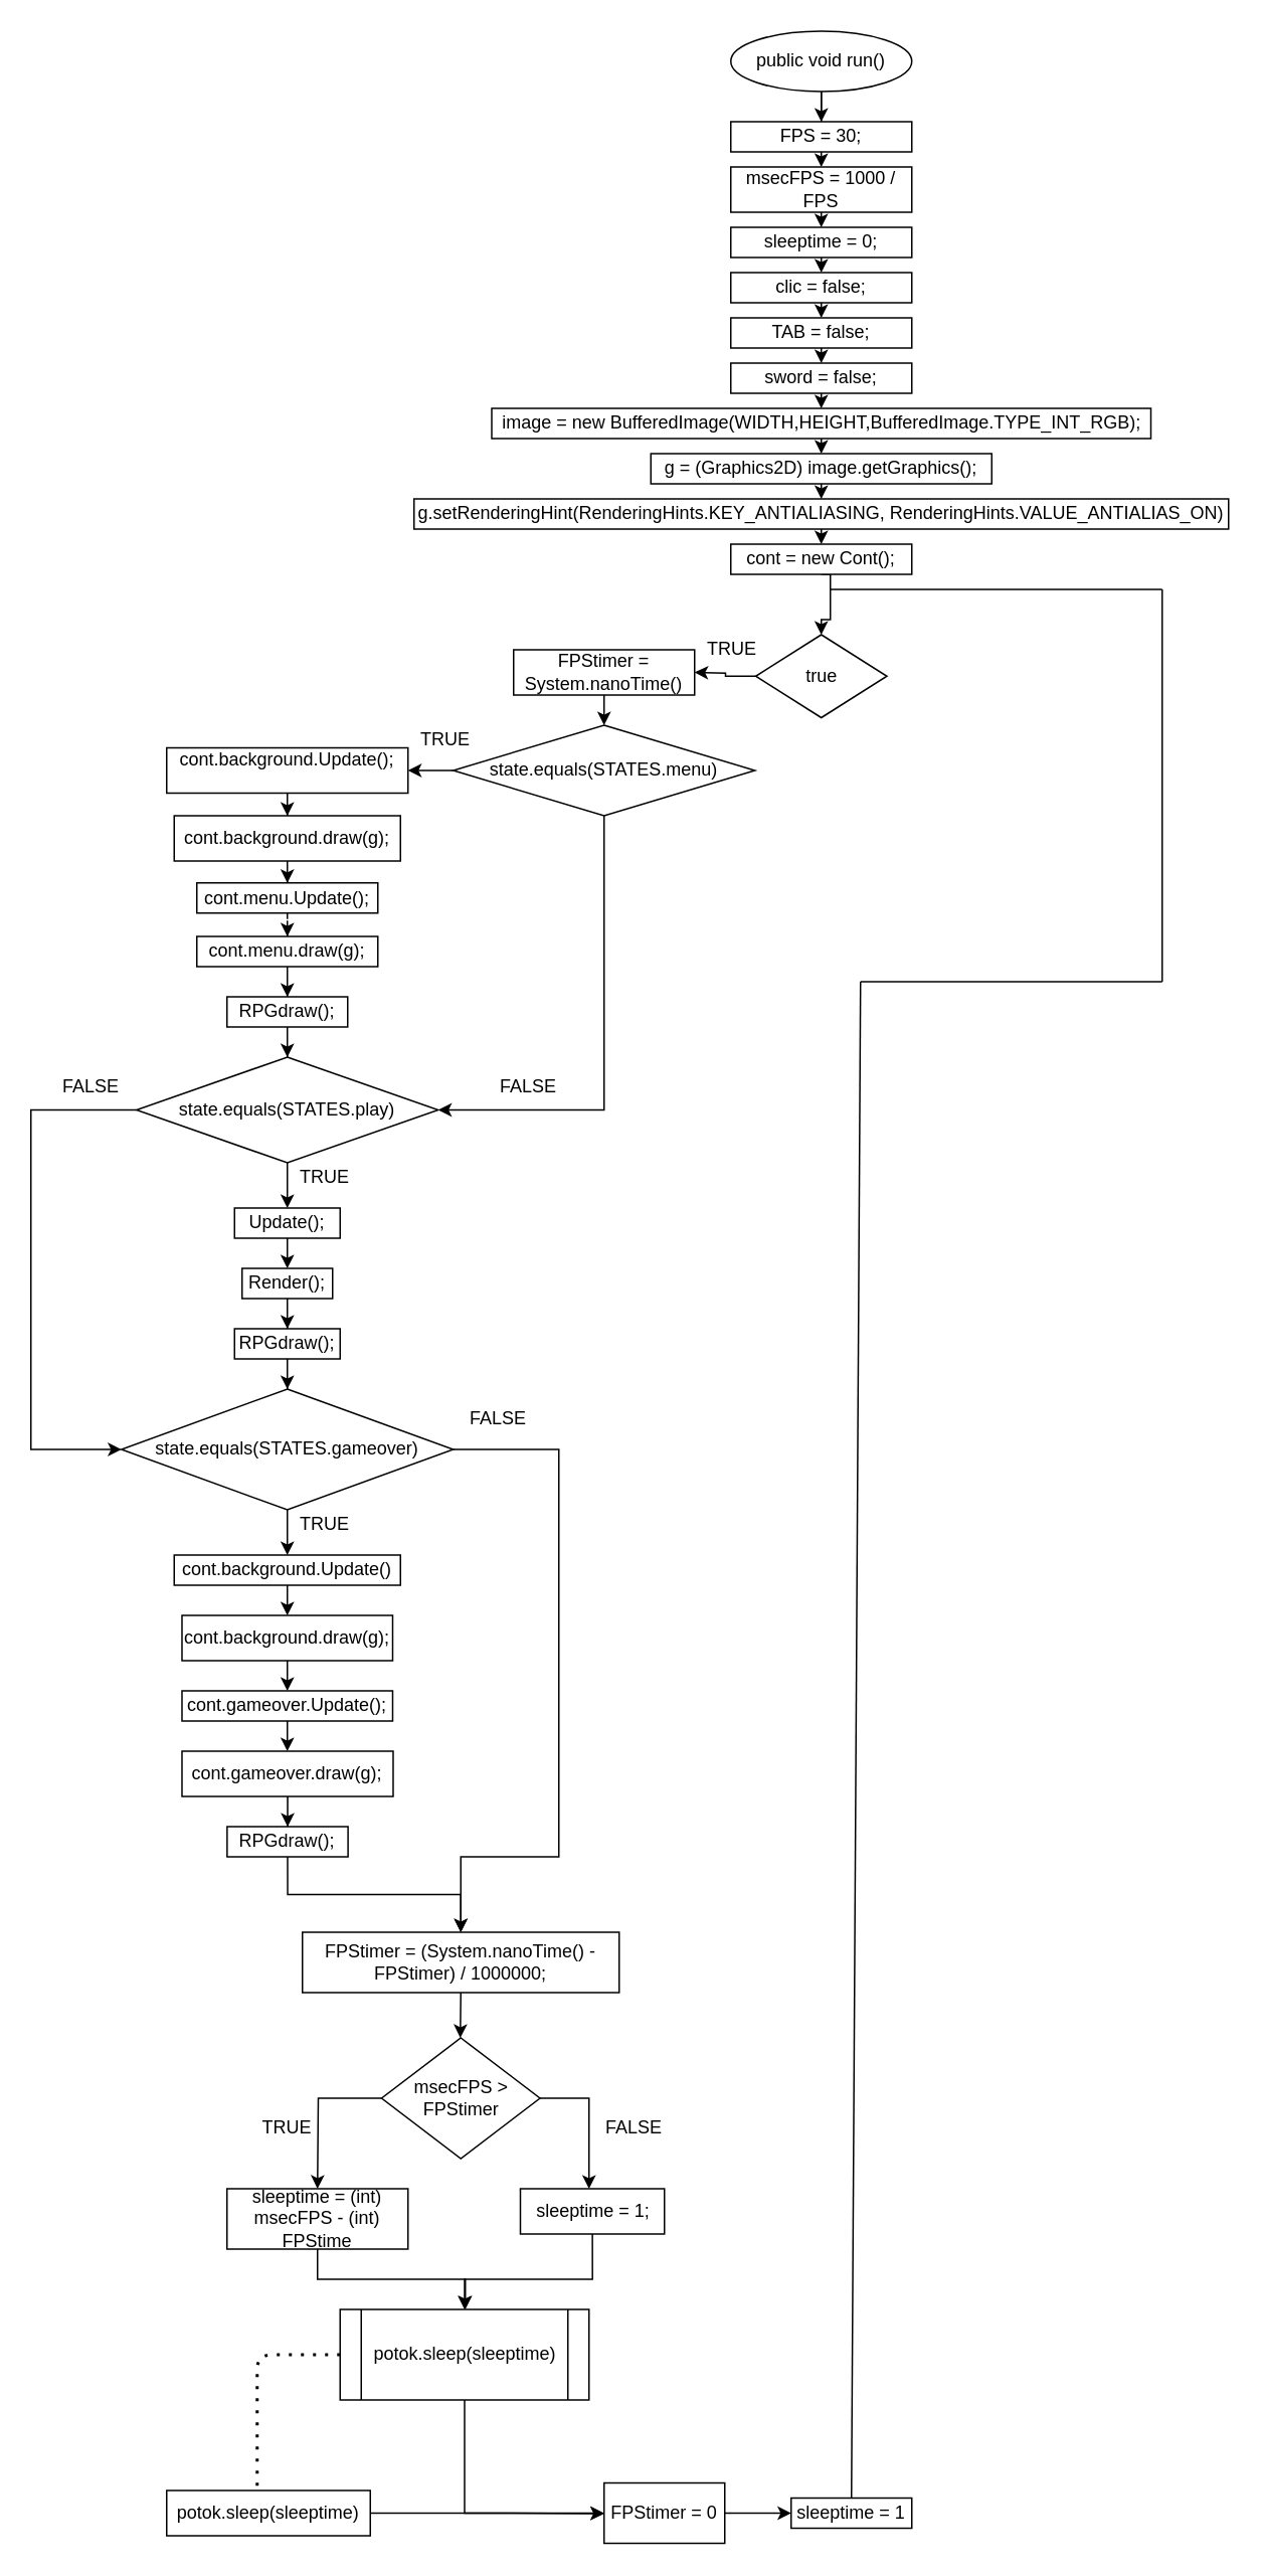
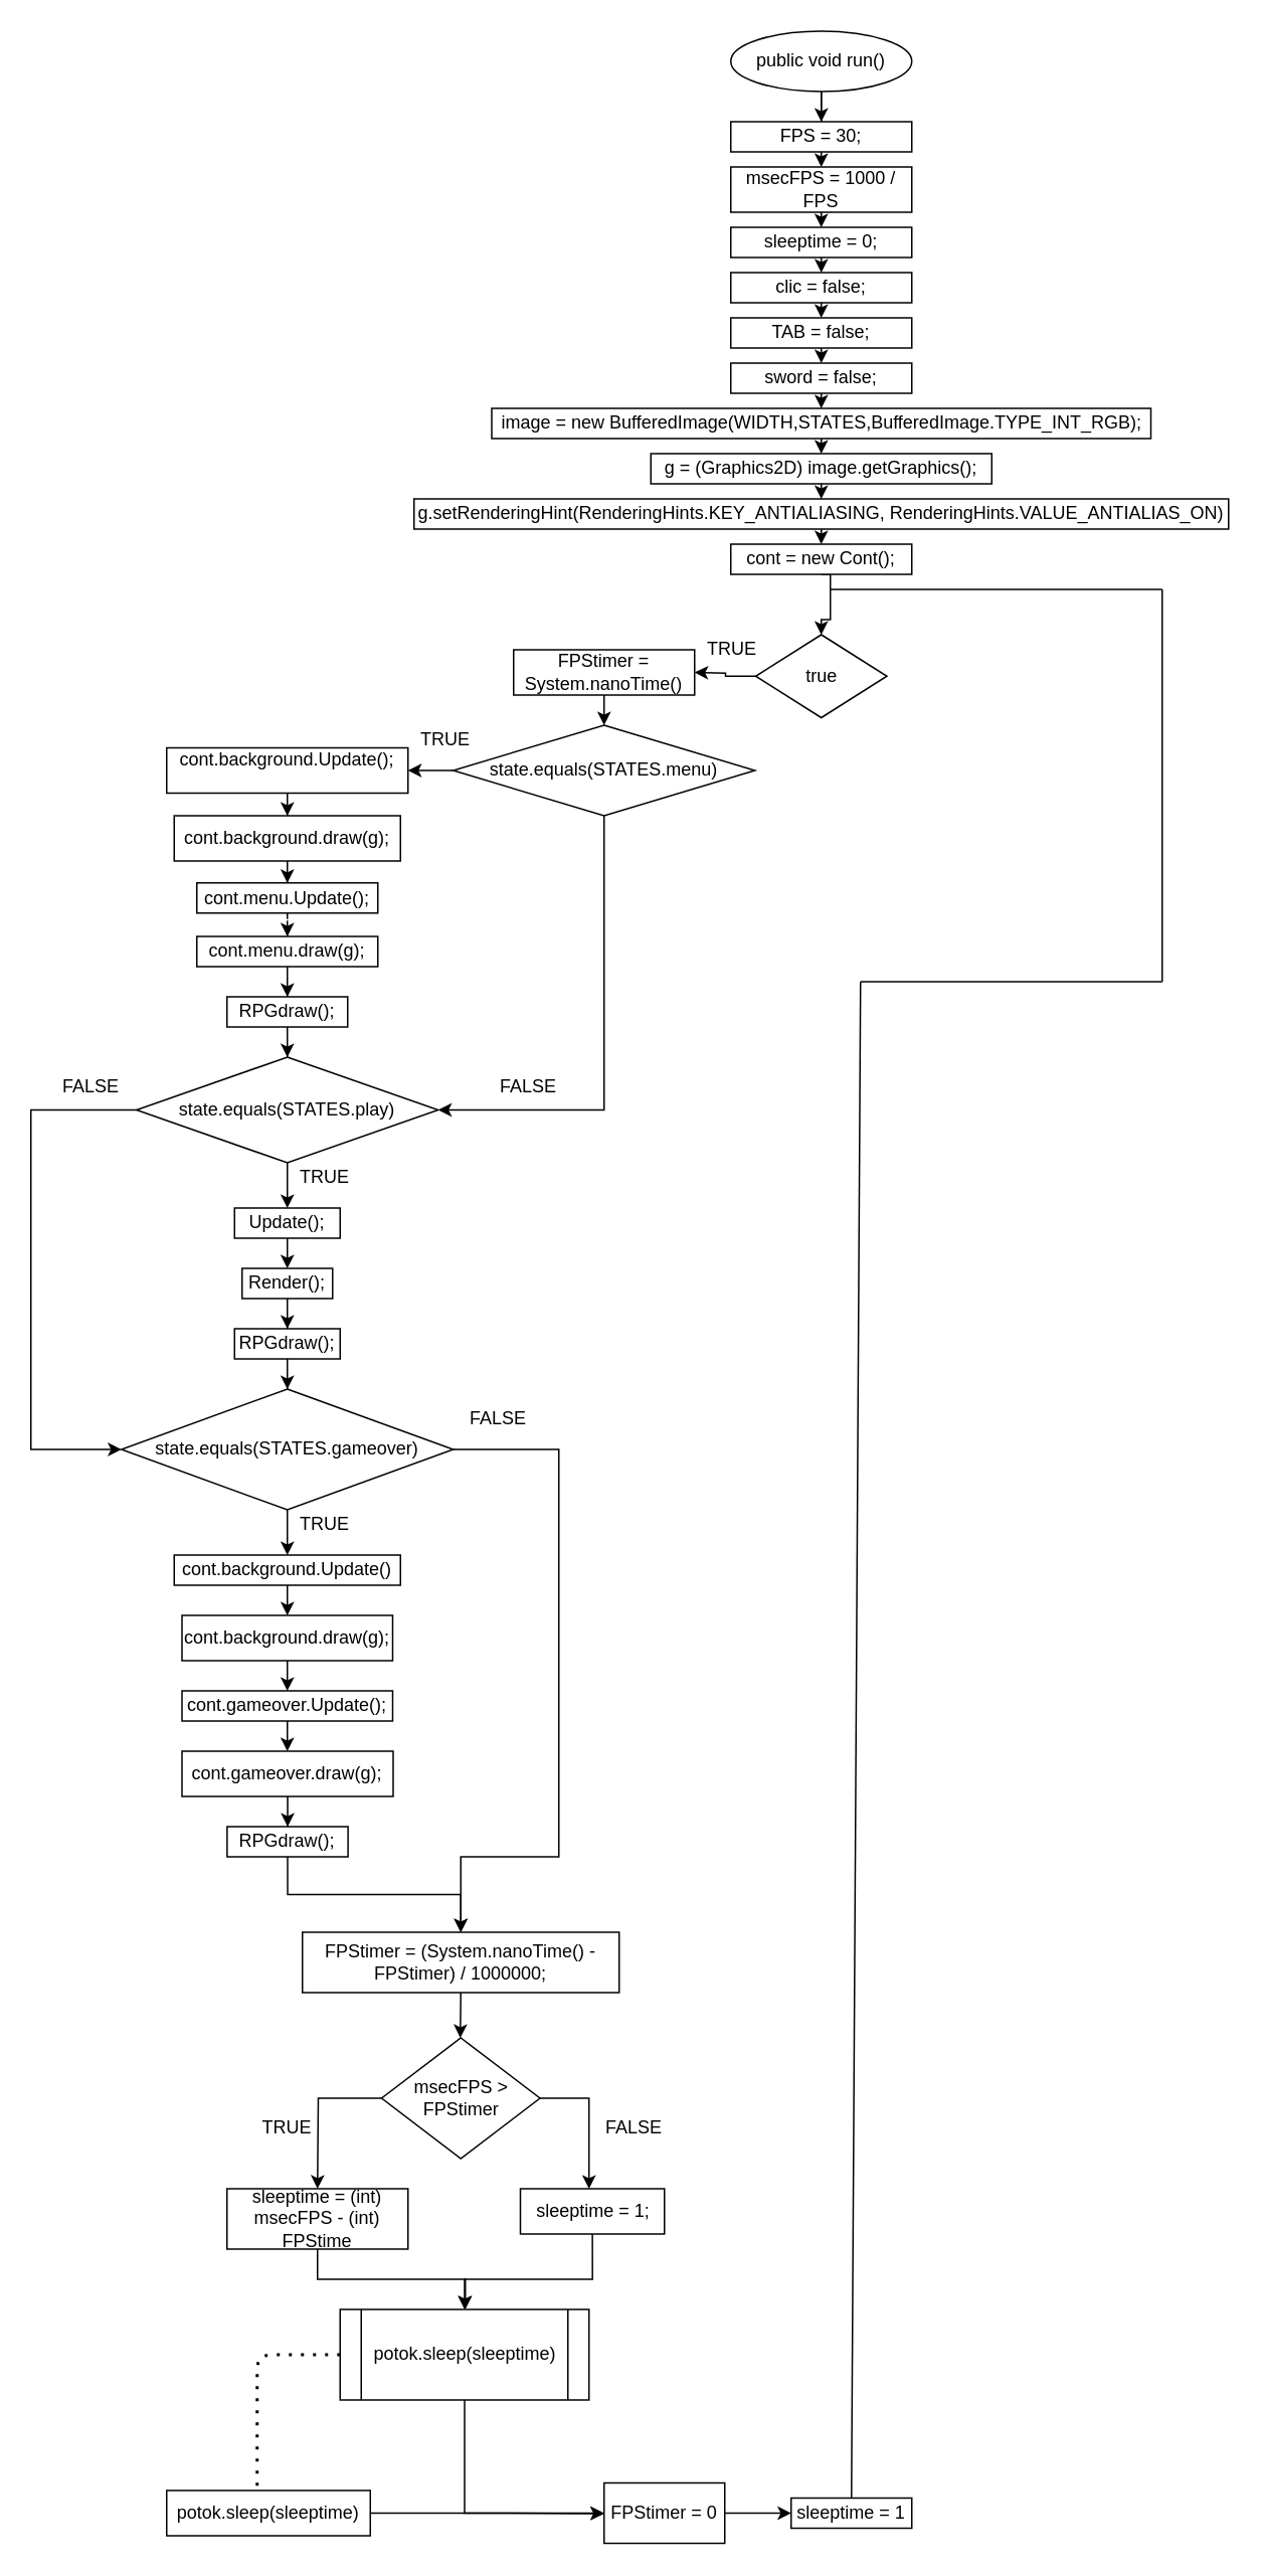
- <mxCell id="18" value="&lt;span&gt; &lt;/span&gt;image = new BufferedImage(WIDTH,HEIGHT,BufferedImage.TYPE_INT_RGB);" style="rounded=0;whiteSpace=wrap;html=1;" vertex="1" parent="1"><mxGeometry x="325.5" y="270" width="437" height="20" as="geometry" /></mxCell>
+ <mxCell id="18" value="&lt;span&gt; &lt;/span&gt;image = new BufferedImage(WIDTH,STATES,BufferedImage.TYPE_INT_RGB);" style="rounded=0;whiteSpace=wrap;html=1;" vertex="1" parent="1"><mxGeometry x="325.5" y="270" width="437" height="20" as="geometry" /></mxCell>
